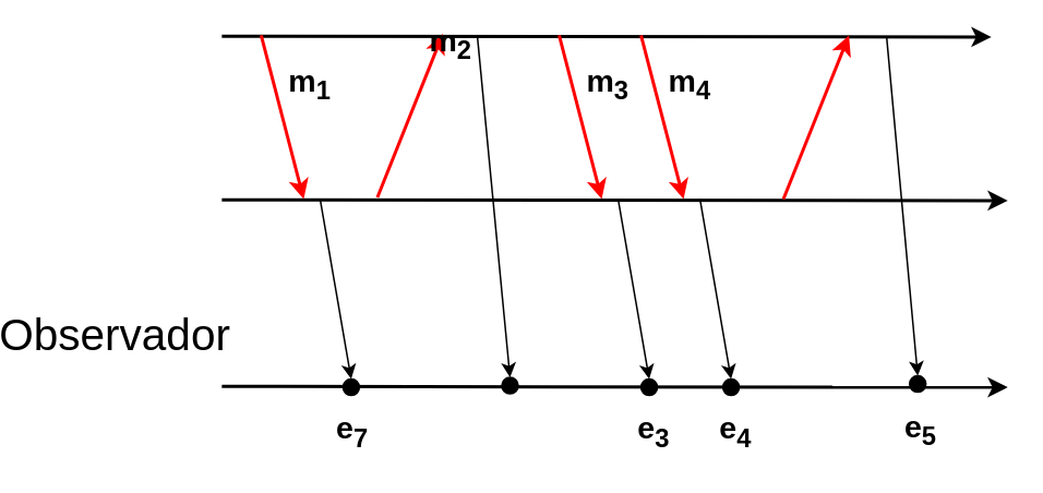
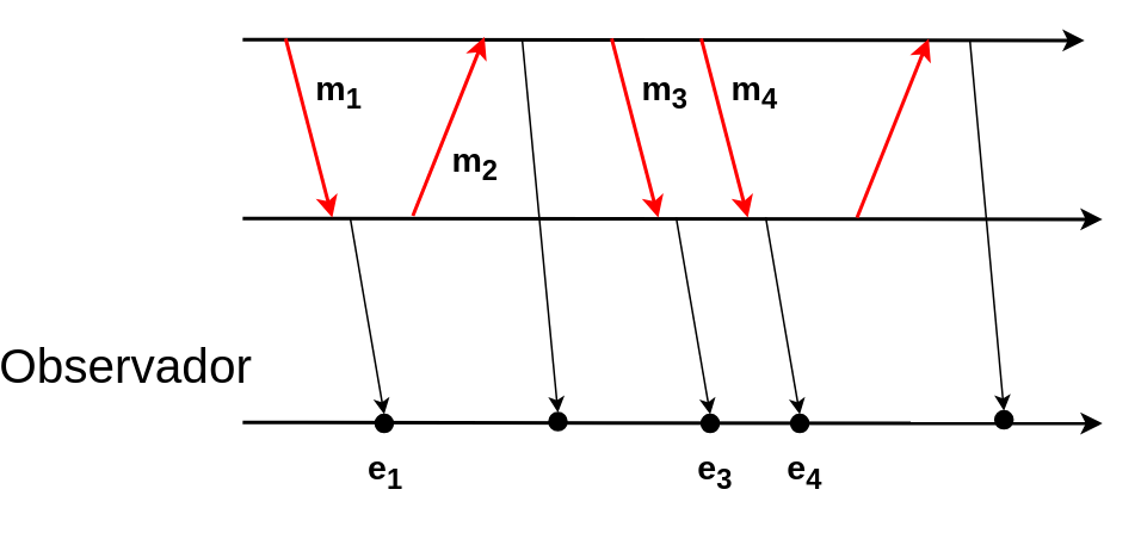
- <mxCell id="13" value="&lt;b&gt;m&lt;sub&gt;2&lt;/sub&gt;&lt;/b&gt;" style="text;html=1;align=center;verticalAlign=middle;whiteSpace=wrap;rounded=0;fontSize=19;" vertex="1" parent="1"><mxGeometry x="225" y="12" width="60" height="30" as="geometry" /></mxCell>
+ <mxCell id="13" value="&lt;b&gt;m&lt;sub&gt;2&lt;/sub&gt;&lt;/b&gt;" style="text;html=1;align=center;verticalAlign=middle;whiteSpace=wrap;rounded=0;fontSize=19;" vertex="1" parent="1"><mxGeometry x="215" y="77" width="60" height="30" as="geometry" /></mxCell>
- <mxCell id="27" value="&lt;b&gt;e&lt;sub&gt;5&lt;/sub&gt;&lt;/b&gt;" style="text;html=1;align=center;verticalAlign=middle;whiteSpace=wrap;rounded=0;fontSize=19;" vertex="1" parent="1"><mxGeometry x="512" y="248" width="60" height="30" as="geometry" /></mxCell>
- <mxCell id="11" value="&lt;b&gt;e&lt;sub&gt;7&lt;/sub&gt;&lt;/b&gt;" style="text;html=1;align=center;verticalAlign=middle;whiteSpace=wrap;rounded=0;fontSize=19;" vertex="1" parent="1"><mxGeometry x="165" y="249" width="60" height="30" as="geometry" /></mxCell>
+ <mxCell id="11" value="&lt;b&gt;e&lt;sub&gt;1&lt;/sub&gt;&lt;/b&gt;" style="text;html=1;align=center;verticalAlign=middle;whiteSpace=wrap;rounded=0;fontSize=19;" vertex="1" parent="1"><mxGeometry x="165" y="249" width="60" height="30" as="geometry" /></mxCell>
